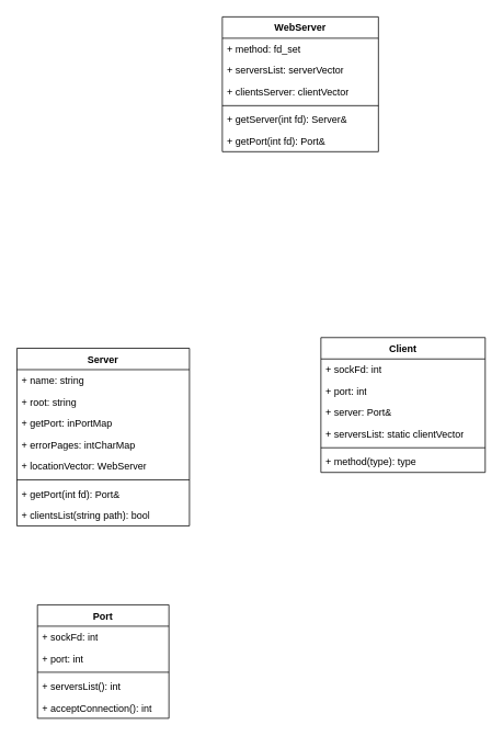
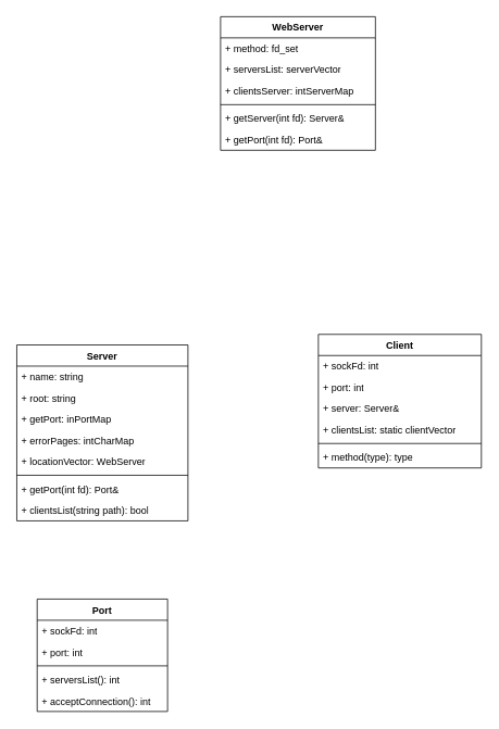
- <mxCell id="5" value="+ clientsServer: clientVector" style="text;strokeColor=none;fillColor=none;align=left;verticalAlign=top;spacingLeft=4;spacingRight=4;overflow=hidden;rotatable=0;points=[[0,0.5],[1,0.5]];portConstraint=eastwest;whiteSpace=wrap;html=1;" parent="2" vertex="1"><mxGeometry y="78" width="190" height="26" as="geometry" /></mxCell>
+ <mxCell id="5" value="+ clientsServer: intServerMap" style="text;strokeColor=none;fillColor=none;align=left;verticalAlign=top;spacingLeft=4;spacingRight=4;overflow=hidden;rotatable=0;points=[[0,0.5],[1,0.5]];portConstraint=eastwest;whiteSpace=wrap;html=1;" parent="2" vertex="1"><mxGeometry y="78" width="190" height="26" as="geometry" /></mxCell>
- <mxCell id="27" value="+ server: Port&amp;amp;" style="text;strokeColor=none;fillColor=none;align=left;verticalAlign=top;spacingLeft=4;spacingRight=4;overflow=hidden;rotatable=0;points=[[0,0.5],[1,0.5]];portConstraint=eastwest;whiteSpace=wrap;html=1;" parent="24" vertex="1"><mxGeometry y="78" width="200" height="26" as="geometry" /></mxCell>
+ <mxCell id="27" value="+ server: Server&amp;amp;" style="text;strokeColor=none;fillColor=none;align=left;verticalAlign=top;spacingLeft=4;spacingRight=4;overflow=hidden;rotatable=0;points=[[0,0.5],[1,0.5]];portConstraint=eastwest;whiteSpace=wrap;html=1;" parent="24" vertex="1"><mxGeometry y="78" width="200" height="26" as="geometry" /></mxCell>
- <mxCell id="28" value="+ serversList: static clientVector" style="text;strokeColor=none;fillColor=none;align=left;verticalAlign=top;spacingLeft=4;spacingRight=4;overflow=hidden;rotatable=0;points=[[0,0.5],[1,0.5]];portConstraint=eastwest;whiteSpace=wrap;html=1;" parent="24" vertex="1"><mxGeometry y="104" width="200" height="26" as="geometry" /></mxCell>
+ <mxCell id="28" value="+ clientsList: static clientVector" style="text;strokeColor=none;fillColor=none;align=left;verticalAlign=top;spacingLeft=4;spacingRight=4;overflow=hidden;rotatable=0;points=[[0,0.5],[1,0.5]];portConstraint=eastwest;whiteSpace=wrap;html=1;" parent="24" vertex="1"><mxGeometry y="104" width="200" height="26" as="geometry" /></mxCell>
